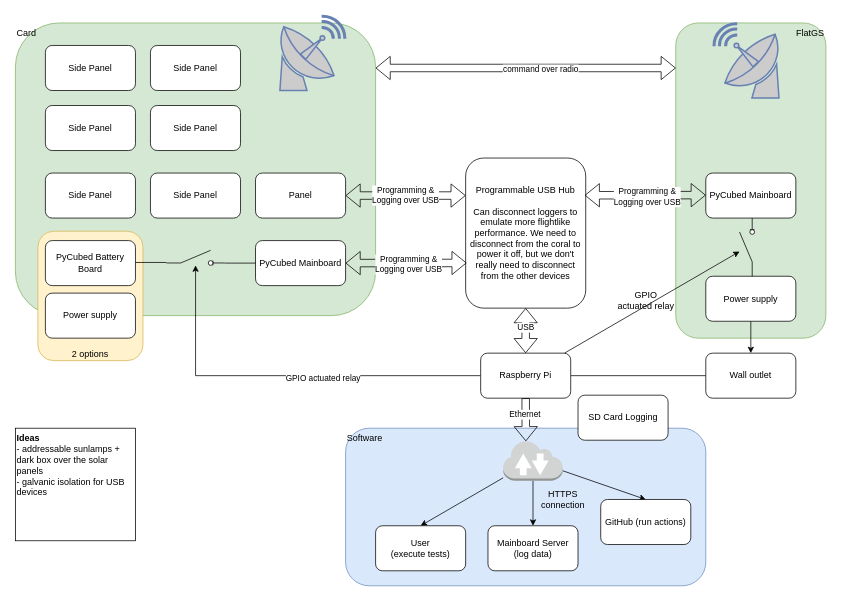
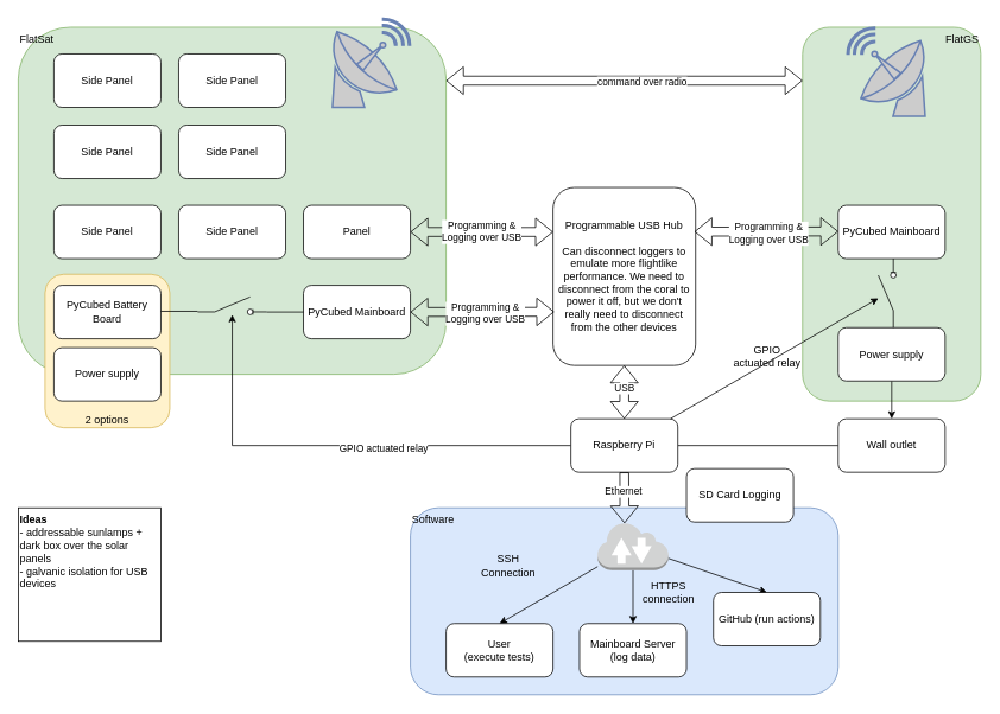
- <mxCell id="3" value="Card" style="rounded=1;whiteSpace=wrap;html=1;align=left;verticalAlign=top;fillColor=#d5e8d4;strokeColor=#82b366;" parent="1" vertex="1"><mxGeometry x="20" y="30" width="480" height="390" as="geometry" /></mxCell>
+ <mxCell id="3" value="FlatSat" style="rounded=1;whiteSpace=wrap;html=1;align=left;verticalAlign=top;fillColor=#d5e8d4;strokeColor=#82b366;" parent="1" vertex="1"><mxGeometry x="20" y="30" width="480" height="390" as="geometry" /></mxCell>
+ <mxCell id="34" value="SSH Connection" style="text;html=1;strokeColor=none;fillColor=none;align=center;verticalAlign=middle;whiteSpace=wrap;rounded=0;" parent="1" vertex="1"><mxGeometry x="540" y="620" width="60" height="30" as="geometry" /></mxCell>
